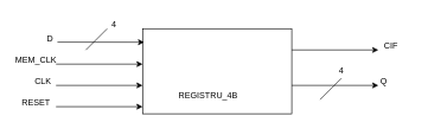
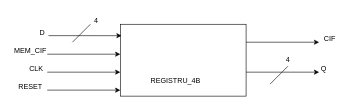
- <mxCell id="12" value="MEM_CLK" style="text;html=1;strokeColor=none;fillColor=none;align=center;verticalAlign=middle;whiteSpace=wrap;rounded=0;" vertex="1" parent="1"><mxGeometry x="20" y="70" width="60" height="30" as="geometry" /></mxCell>
+ <mxCell id="12" value="MEM_CIF" style="text;html=1;strokeColor=none;fillColor=none;align=center;verticalAlign=middle;whiteSpace=wrap;rounded=0;" vertex="1" parent="1"><mxGeometry x="20" y="70" width="60" height="30" as="geometry" /></mxCell>
